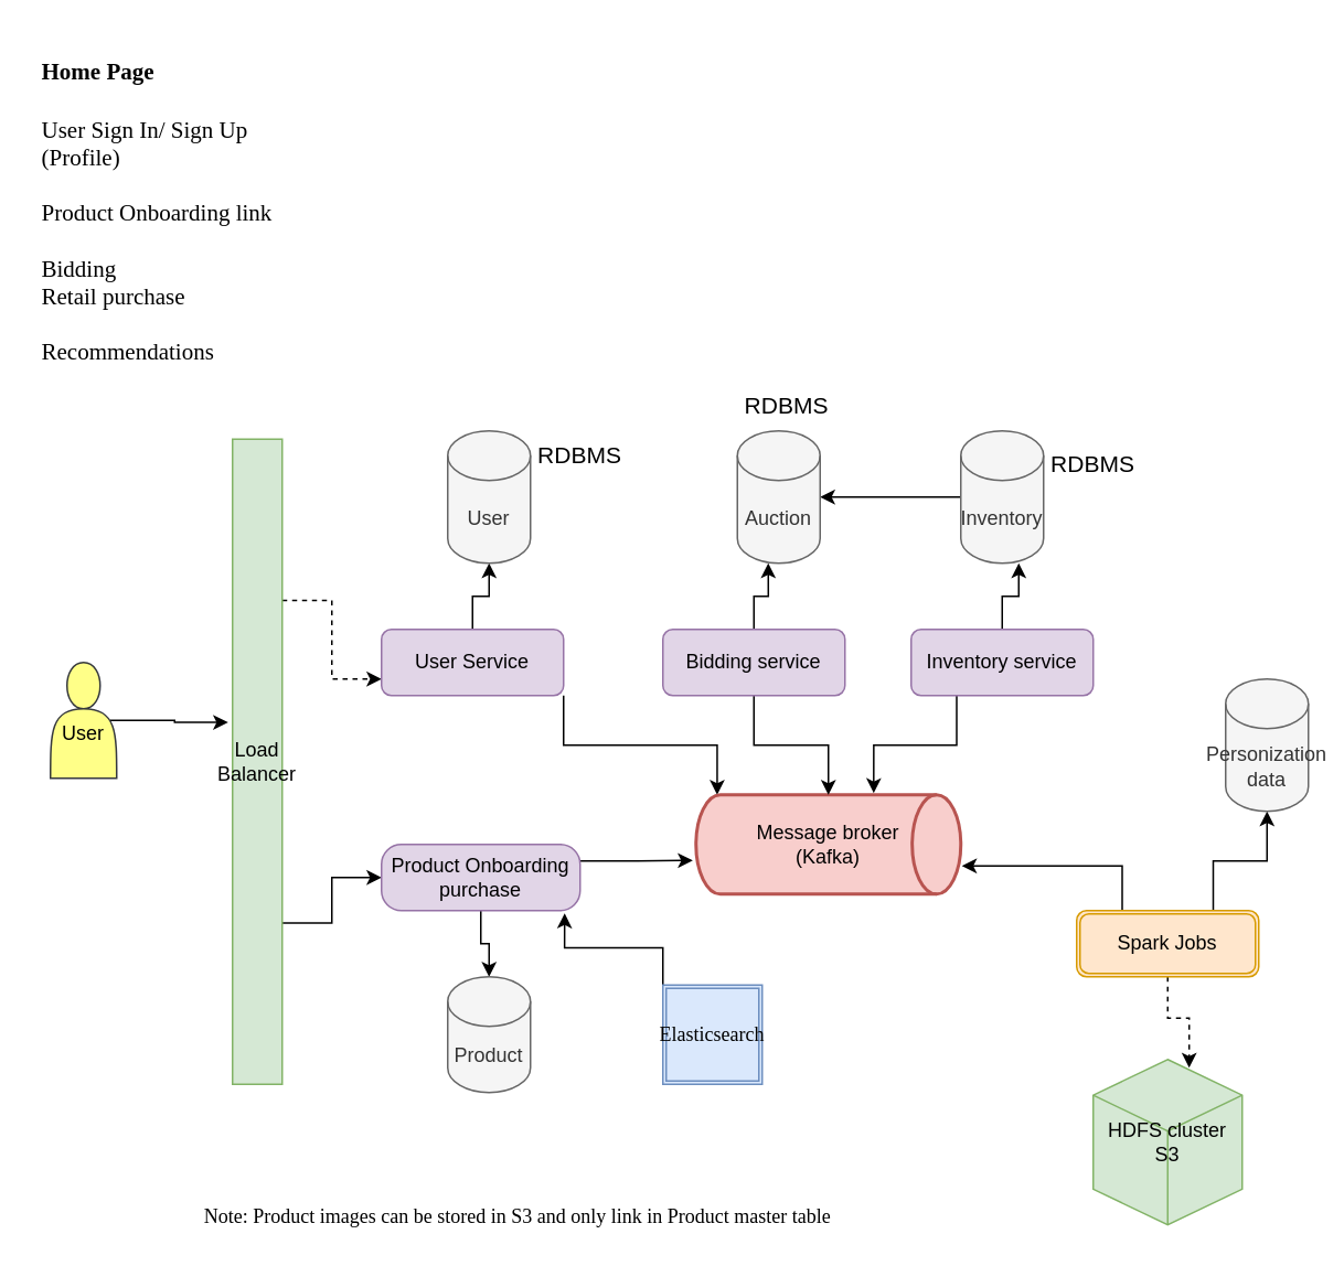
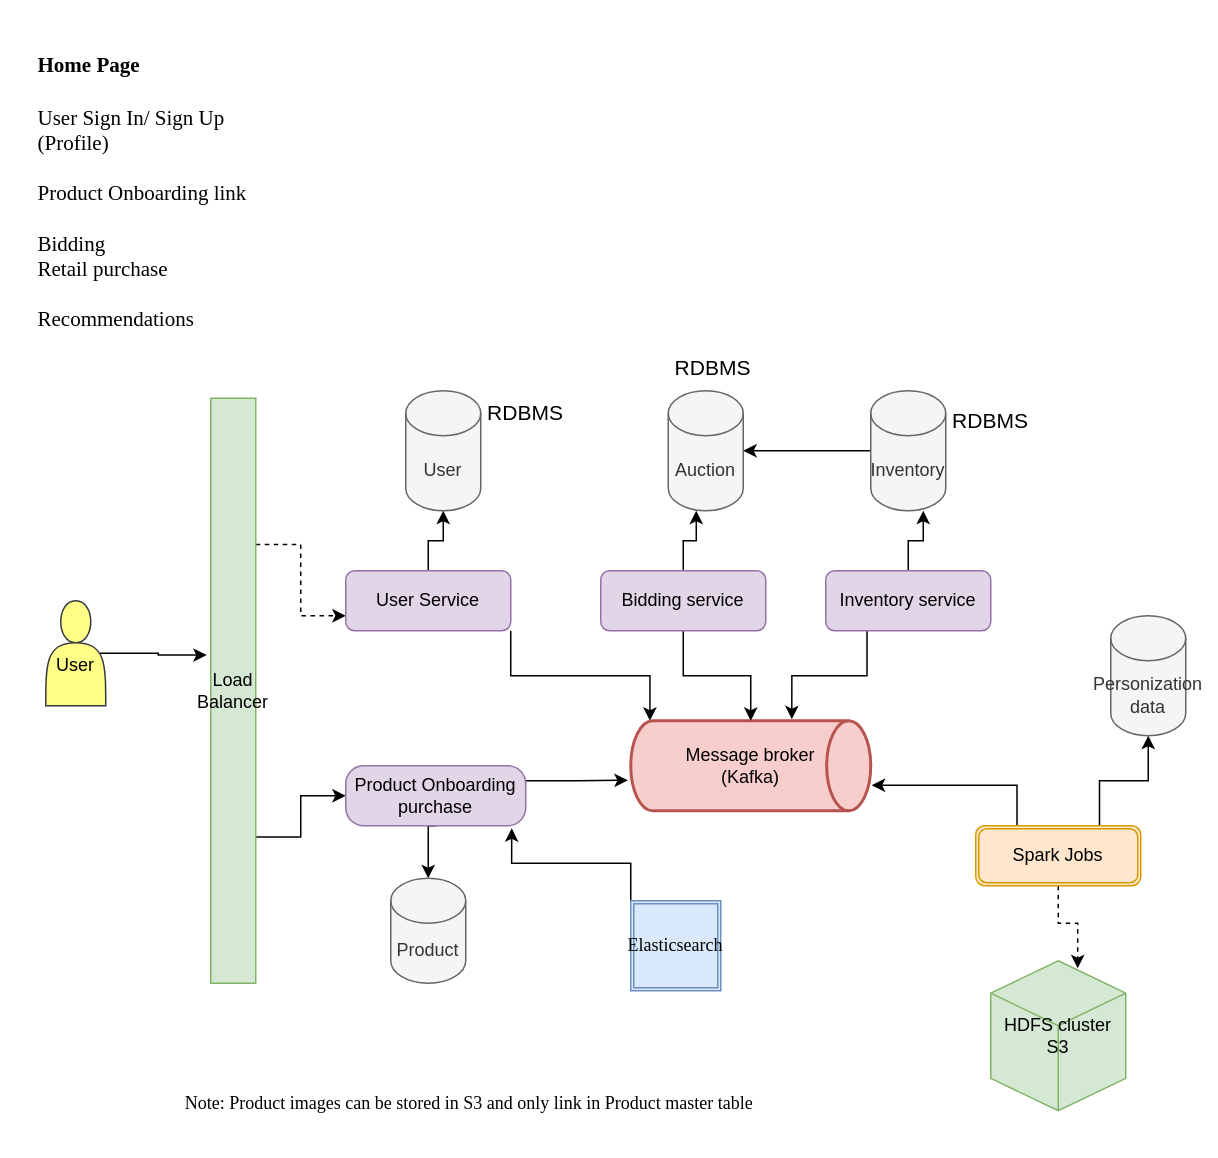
- <mxCell id="12" value="Product" style="shape=cylinder3;whiteSpace=wrap;html=1;boundedLbl=1;backgroundOutline=1;size=15;fillColor=#f5f5f5;fontColor=#333333;strokeColor=#666666;" parent="1" vertex="1"><mxGeometry x="270" y="590" width="50" height="70" as="geometry" /></mxCell>
+ <mxCell id="12" value="Product" style="shape=cylinder3;whiteSpace=wrap;html=1;boundedLbl=1;backgroundOutline=1;size=15;fillColor=#f5f5f5;fontColor=#333333;strokeColor=#666666;" parent="1" vertex="1"><mxGeometry x="260" y="585" width="50" height="70" as="geometry" /></mxCell>
- <mxCell id="30" value="&lt;font style=&quot;font-size: 12px;&quot;&gt;Elasticsearch&lt;/font&gt;" style="shape=ext;double=1;whiteSpace=wrap;html=1;aspect=fixed;fontFamily=Verdana;fontSize=14;fillColor=#dae8fc;strokeColor=#6c8ebf;" parent="1" vertex="1"><mxGeometry x="400" y="595" width="60" height="60" as="geometry" /></mxCell>
+ <mxCell id="30" value="&lt;font style=&quot;font-size: 12px;&quot;&gt;Elasticsearch&lt;/font&gt;" style="shape=ext;double=1;whiteSpace=wrap;html=1;aspect=fixed;fontFamily=Verdana;fontSize=14;fillColor=#dae8fc;strokeColor=#6c8ebf;" parent="1" vertex="1"><mxGeometry x="420" y="600" width="60" height="60" as="geometry" /></mxCell>
